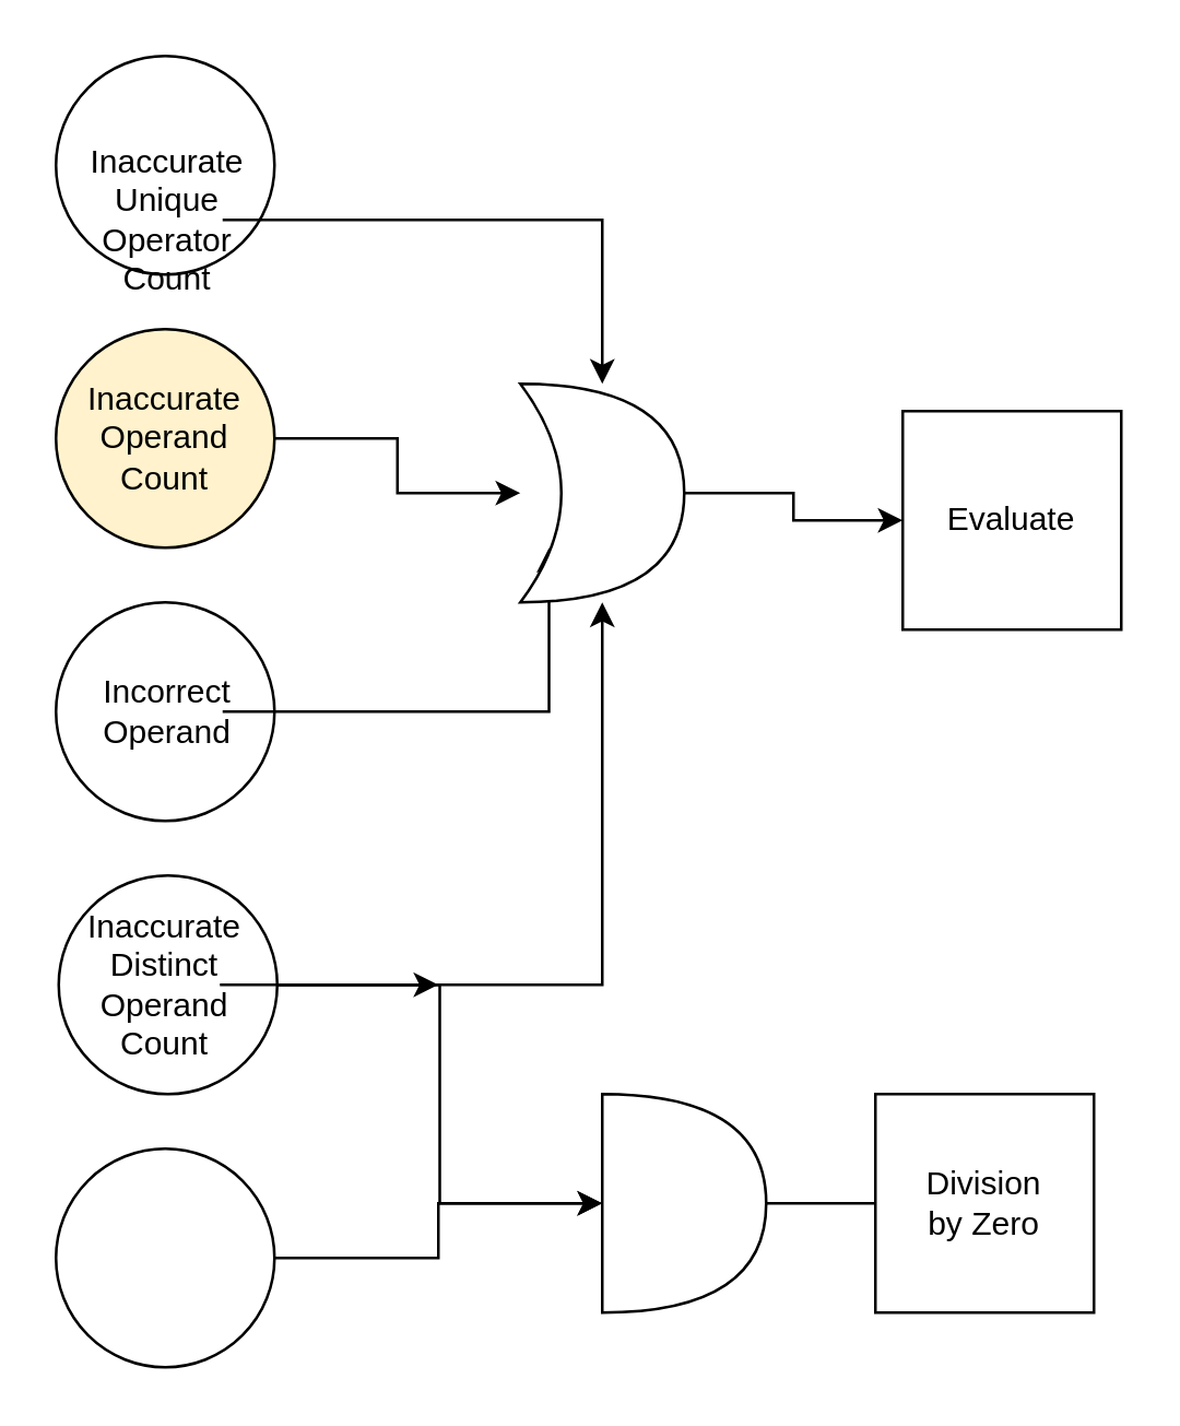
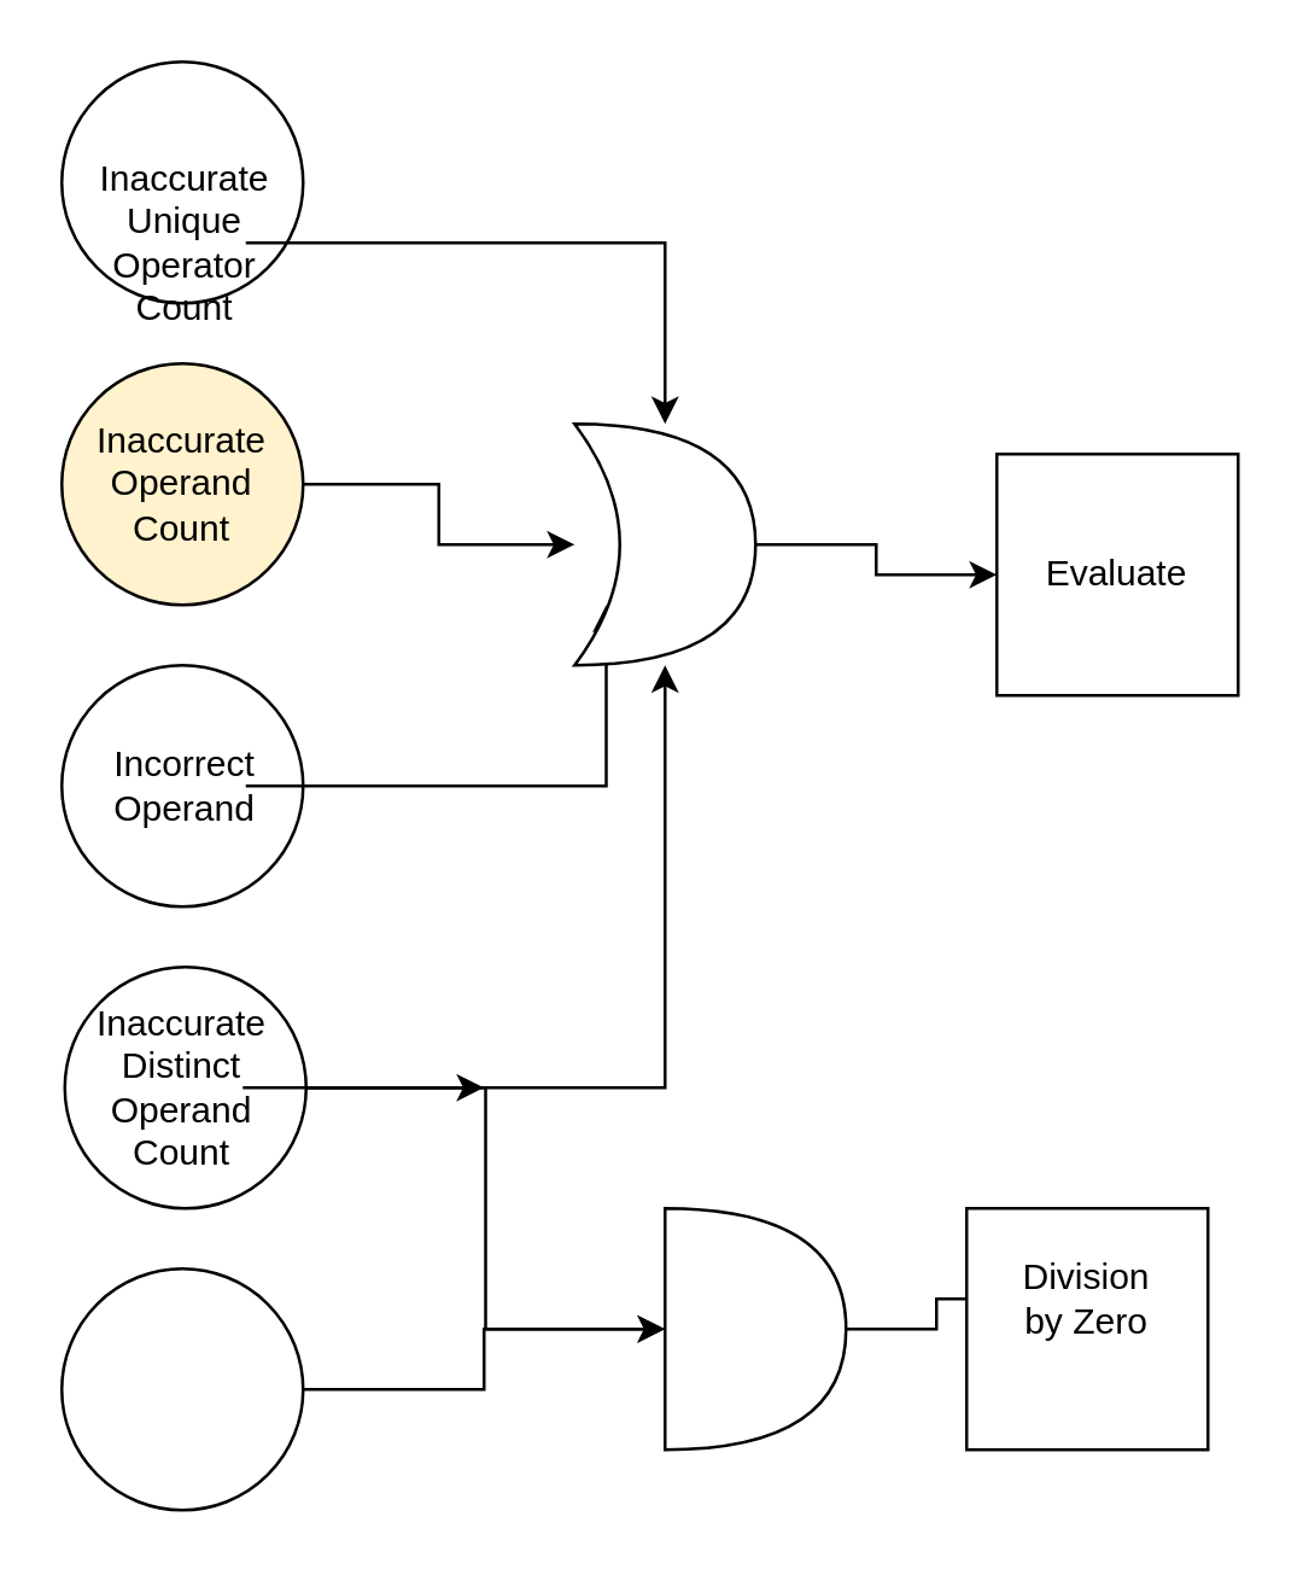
- <mxCell id="24" value="Division by Zero" style="text;html=1;strokeColor=none;fillColor=none;align=center;verticalAlign=middle;whiteSpace=wrap;rounded=0;" vertex="1" parent="1"><mxGeometry x="340" y="430" width="40" height="20" as="geometry" /></mxCell>
+ <mxCell id="24" value="Division by Zero" style="text;html=1;strokeColor=none;fillColor=none;align=center;verticalAlign=middle;whiteSpace=wrap;rounded=0;" vertex="1" parent="1"><mxGeometry x="340" y="420" width="40" height="20" as="geometry" /></mxCell>
